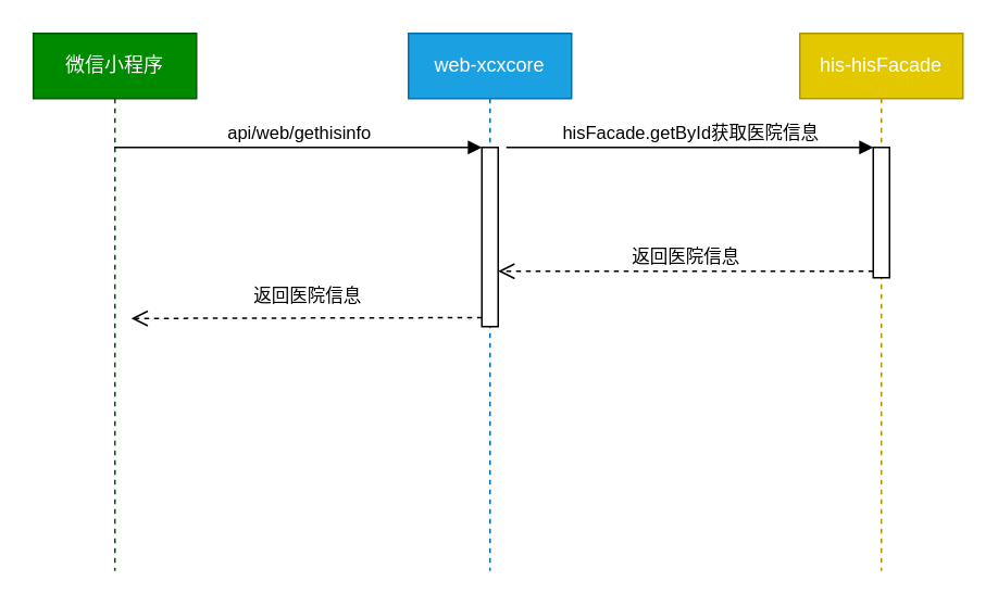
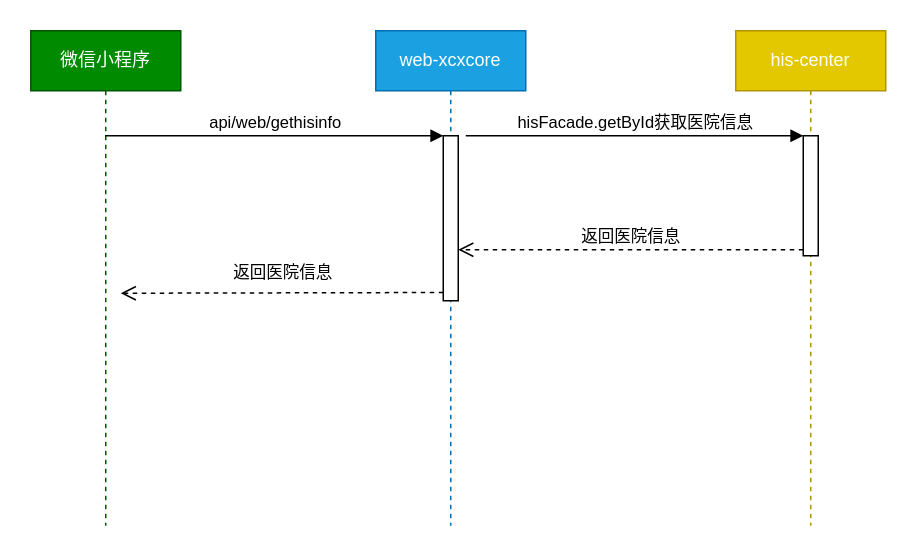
- <mxCell id="5" value="his-hisFacade" style="shape=umlLifeline;perimeter=lifelinePerimeter;whiteSpace=wrap;html=1;container=1;collapsible=0;recursiveResize=0;outlineConnect=0;fillColor=#e3c800;strokeColor=#B09500;fontColor=#ffffff;" vertex="1" parent="1"><mxGeometry x="490" y="20" width="100" height="330" as="geometry" /></mxCell>
+ <mxCell id="5" value="his-center" style="shape=umlLifeline;perimeter=lifelinePerimeter;whiteSpace=wrap;html=1;container=1;collapsible=0;recursiveResize=0;outlineConnect=0;fillColor=#e3c800;strokeColor=#B09500;fontColor=#ffffff;" vertex="1" parent="1"><mxGeometry x="490" y="20" width="100" height="330" as="geometry" /></mxCell>
